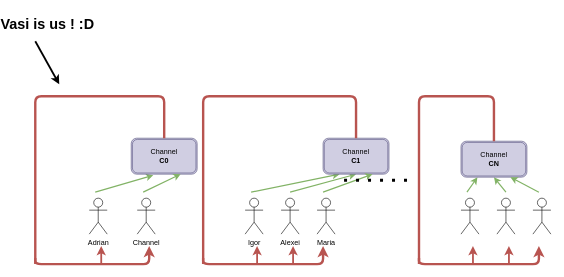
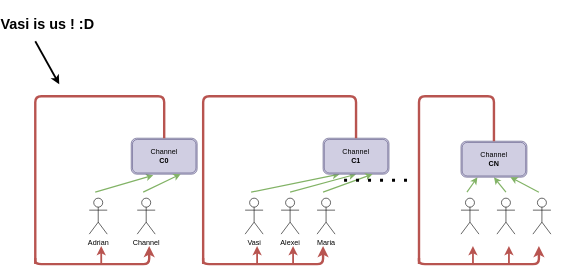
- <mxCell id="2" value="Igor" style="shape=umlActor;verticalLabelPosition=bottom;verticalAlign=top;html=1;outlineConnect=0;" vertex="1" parent="1"><mxGeometry x="400" y="330" width="30" height="60" as="geometry" /></mxCell>
+ <mxCell id="2" value="Vasi" style="shape=umlActor;verticalLabelPosition=bottom;verticalAlign=top;html=1;outlineConnect=0;" vertex="1" parent="1"><mxGeometry x="400" y="330" width="30" height="60" as="geometry" /></mxCell>
